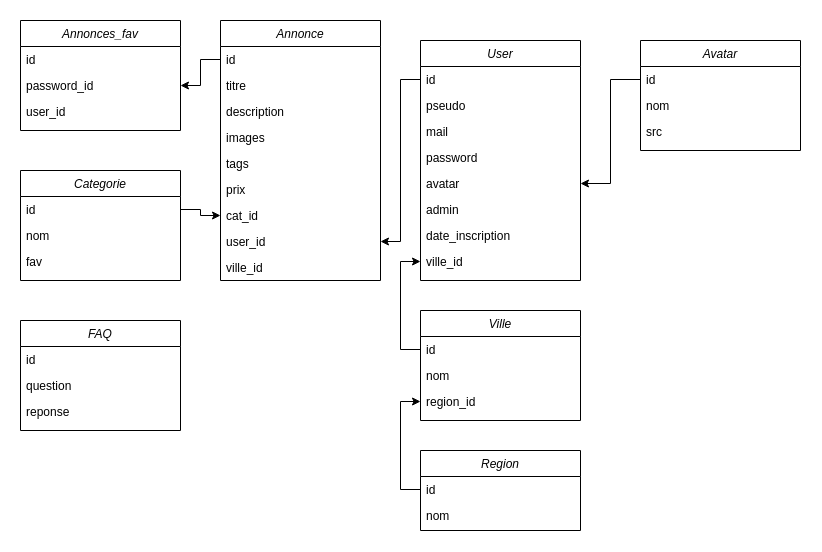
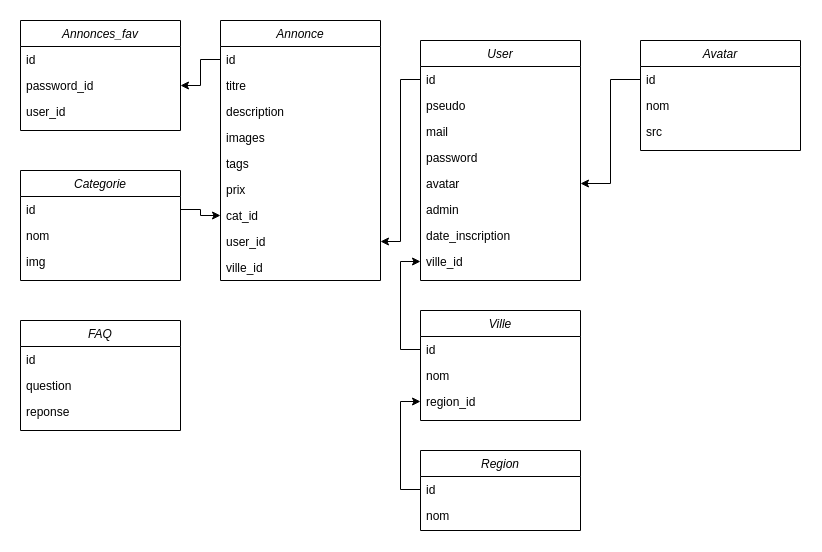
- <mxCell id="20" value="fav" style="text;align=left;verticalAlign=top;spacingLeft=4;spacingRight=4;overflow=hidden;rotatable=0;points=[[0,0.5],[1,0.5]];portConstraint=eastwest;rounded=0;shadow=0;html=0;" vertex="1" parent="17"><mxGeometry y="78" width="160" height="26" as="geometry" /></mxCell>
+ <mxCell id="20" value="img" style="text;align=left;verticalAlign=top;spacingLeft=4;spacingRight=4;overflow=hidden;rotatable=0;points=[[0,0.5],[1,0.5]];portConstraint=eastwest;rounded=0;shadow=0;html=0;" vertex="1" parent="17"><mxGeometry y="78" width="160" height="26" as="geometry" /></mxCell>
